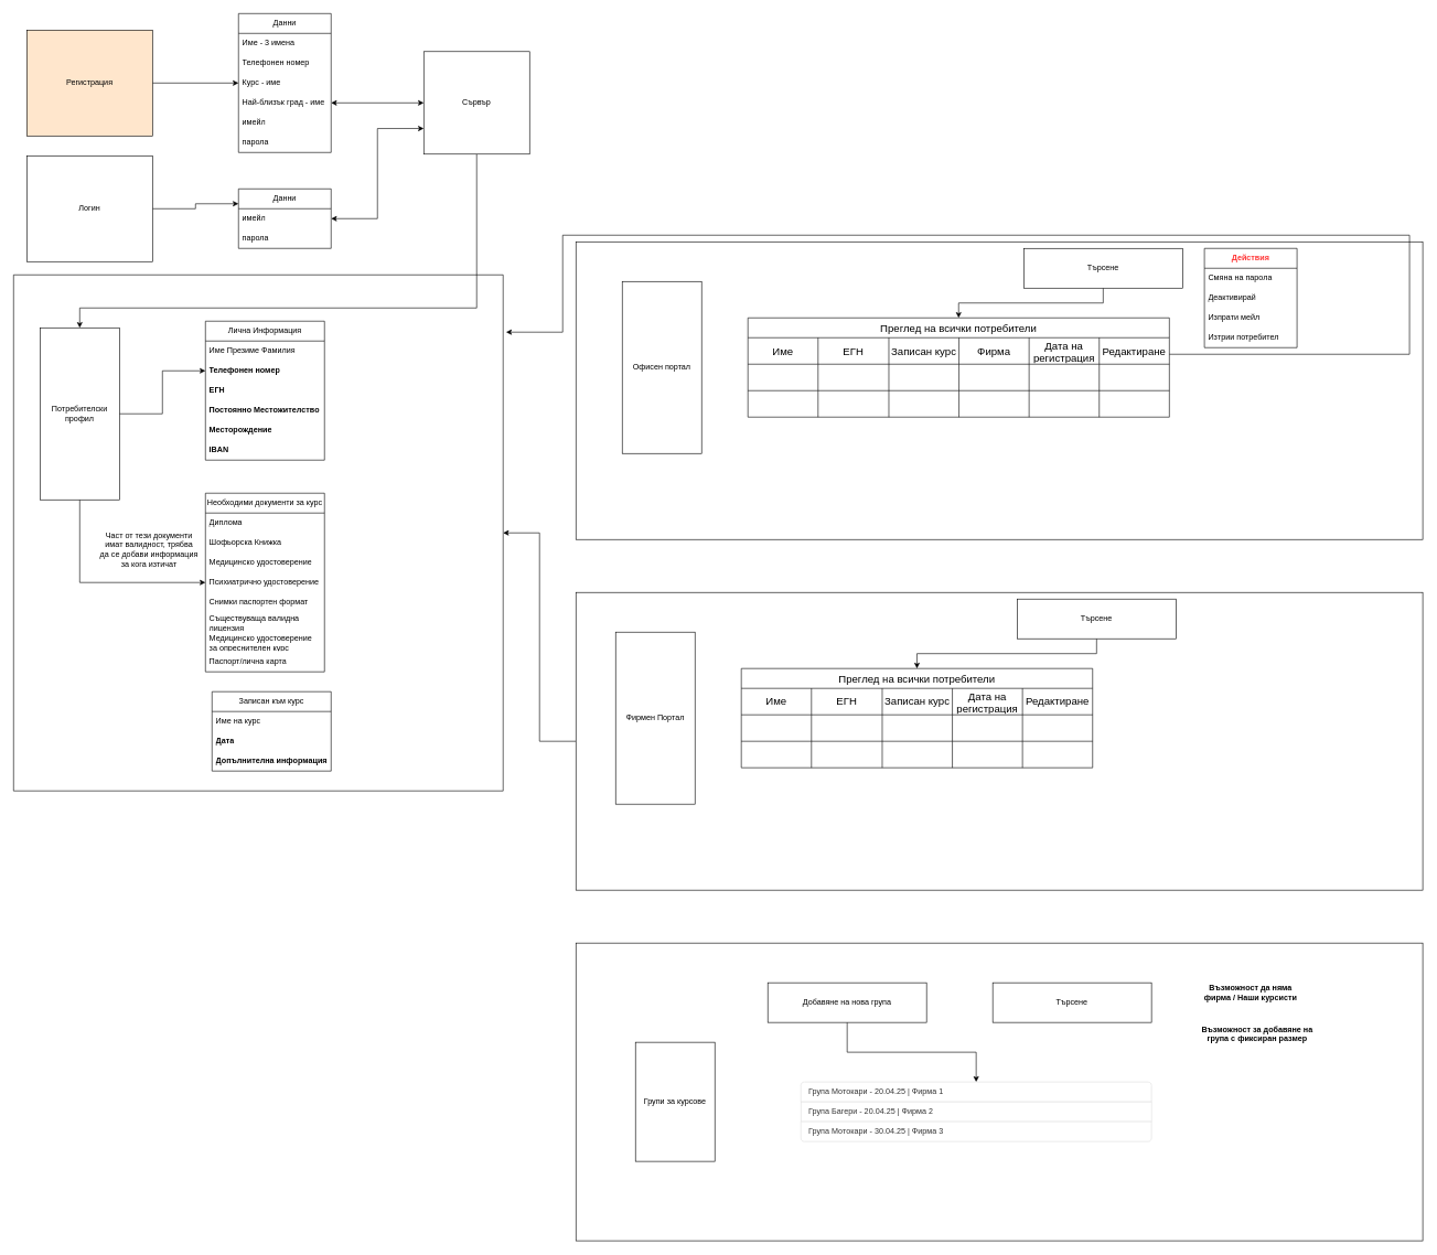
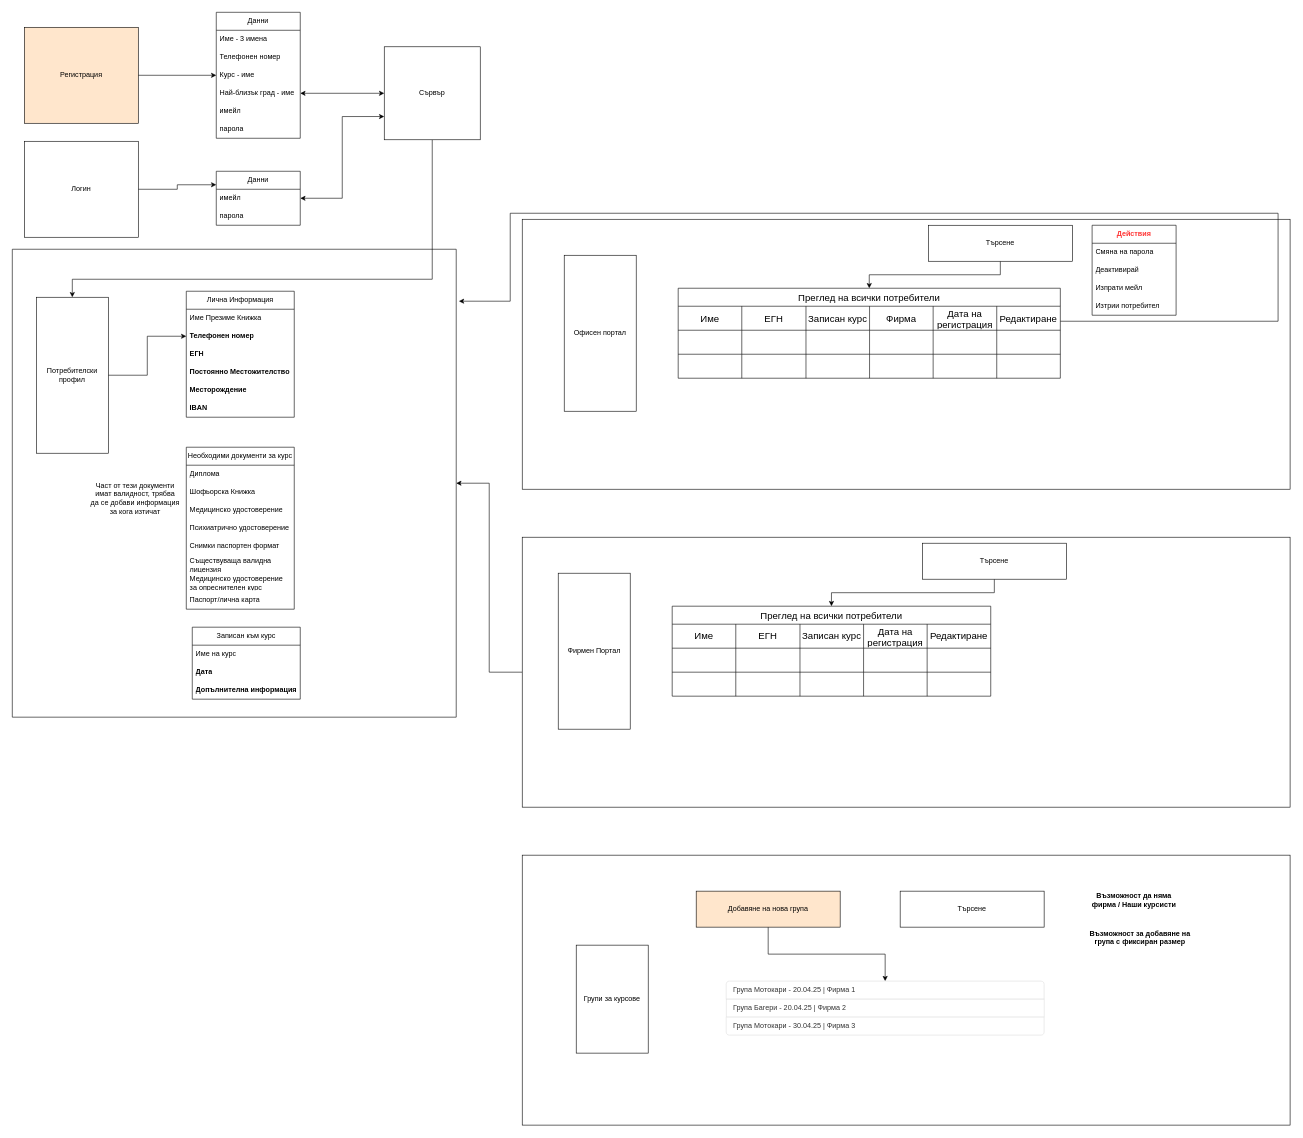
- <mxCell id="26" value="Име Презиме Фамилия" style="text;strokeColor=none;fillColor=none;align=left;verticalAlign=middle;spacingLeft=4;spacingRight=4;overflow=hidden;points=[[0,0.5],[1,0.5]];portConstraint=eastwest;rotatable=0;whiteSpace=wrap;html=1;" vertex="1" parent="25"><mxGeometry y="30" width="180" height="30" as="geometry" /></mxCell>
+ <mxCell id="26" value="Име Презиме Книжка" style="text;strokeColor=none;fillColor=none;align=left;verticalAlign=middle;spacingLeft=4;spacingRight=4;overflow=hidden;points=[[0,0.5],[1,0.5]];portConstraint=eastwest;rotatable=0;whiteSpace=wrap;html=1;" vertex="1" parent="25"><mxGeometry y="30" width="180" height="30" as="geometry" /></mxCell>
- <mxCell id="17" style="edgeStyle=orthogonalEdgeStyle;rounded=0;orthogonalLoop=1;jettySize=auto;html=1;" edge="1" parent="1" source="18" target="32"><mxGeometry relative="1" as="geometry"><Array as="points"><mxPoint x="120" y="735" /></Array></mxGeometry></mxCell>
- <mxCell id="81" value="Добавяне на нова група" style="rounded=0;whiteSpace=wrap;html=1;" vertex="1" parent="1"><mxGeometry x="1160" y="1485" width="240" height="60" as="geometry" /></mxCell>
+ <mxCell id="81" value="Добавяне на нова група" style="rounded=0;whiteSpace=wrap;html=1;fillColor=#ffe6cc;" vertex="1" parent="1"><mxGeometry x="1160" y="1485" width="240" height="60" as="geometry" /></mxCell>
